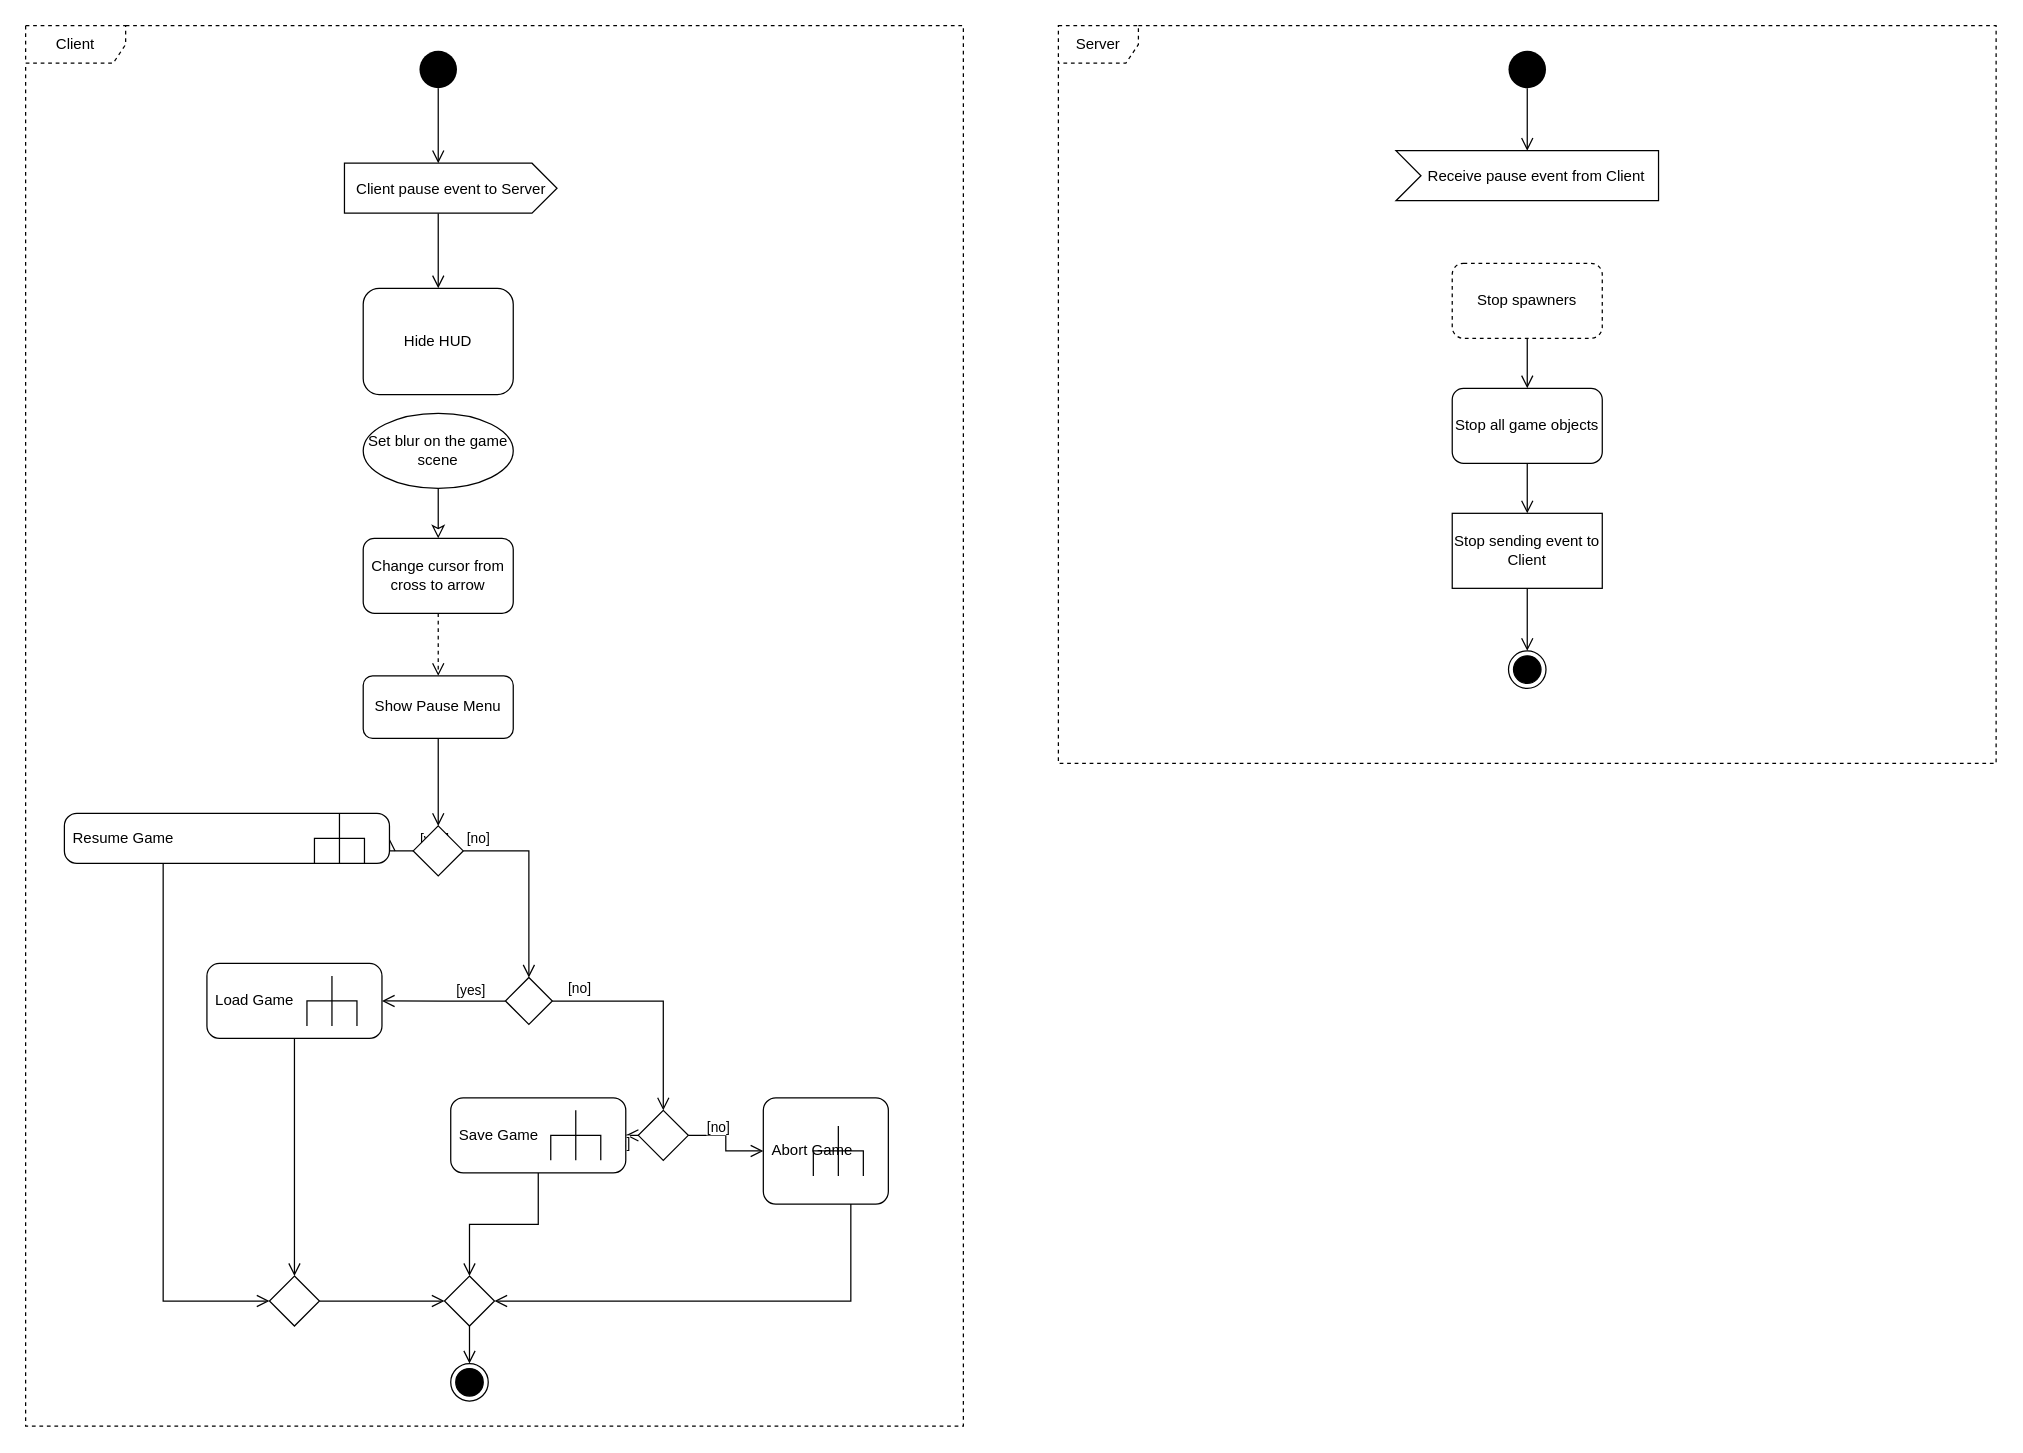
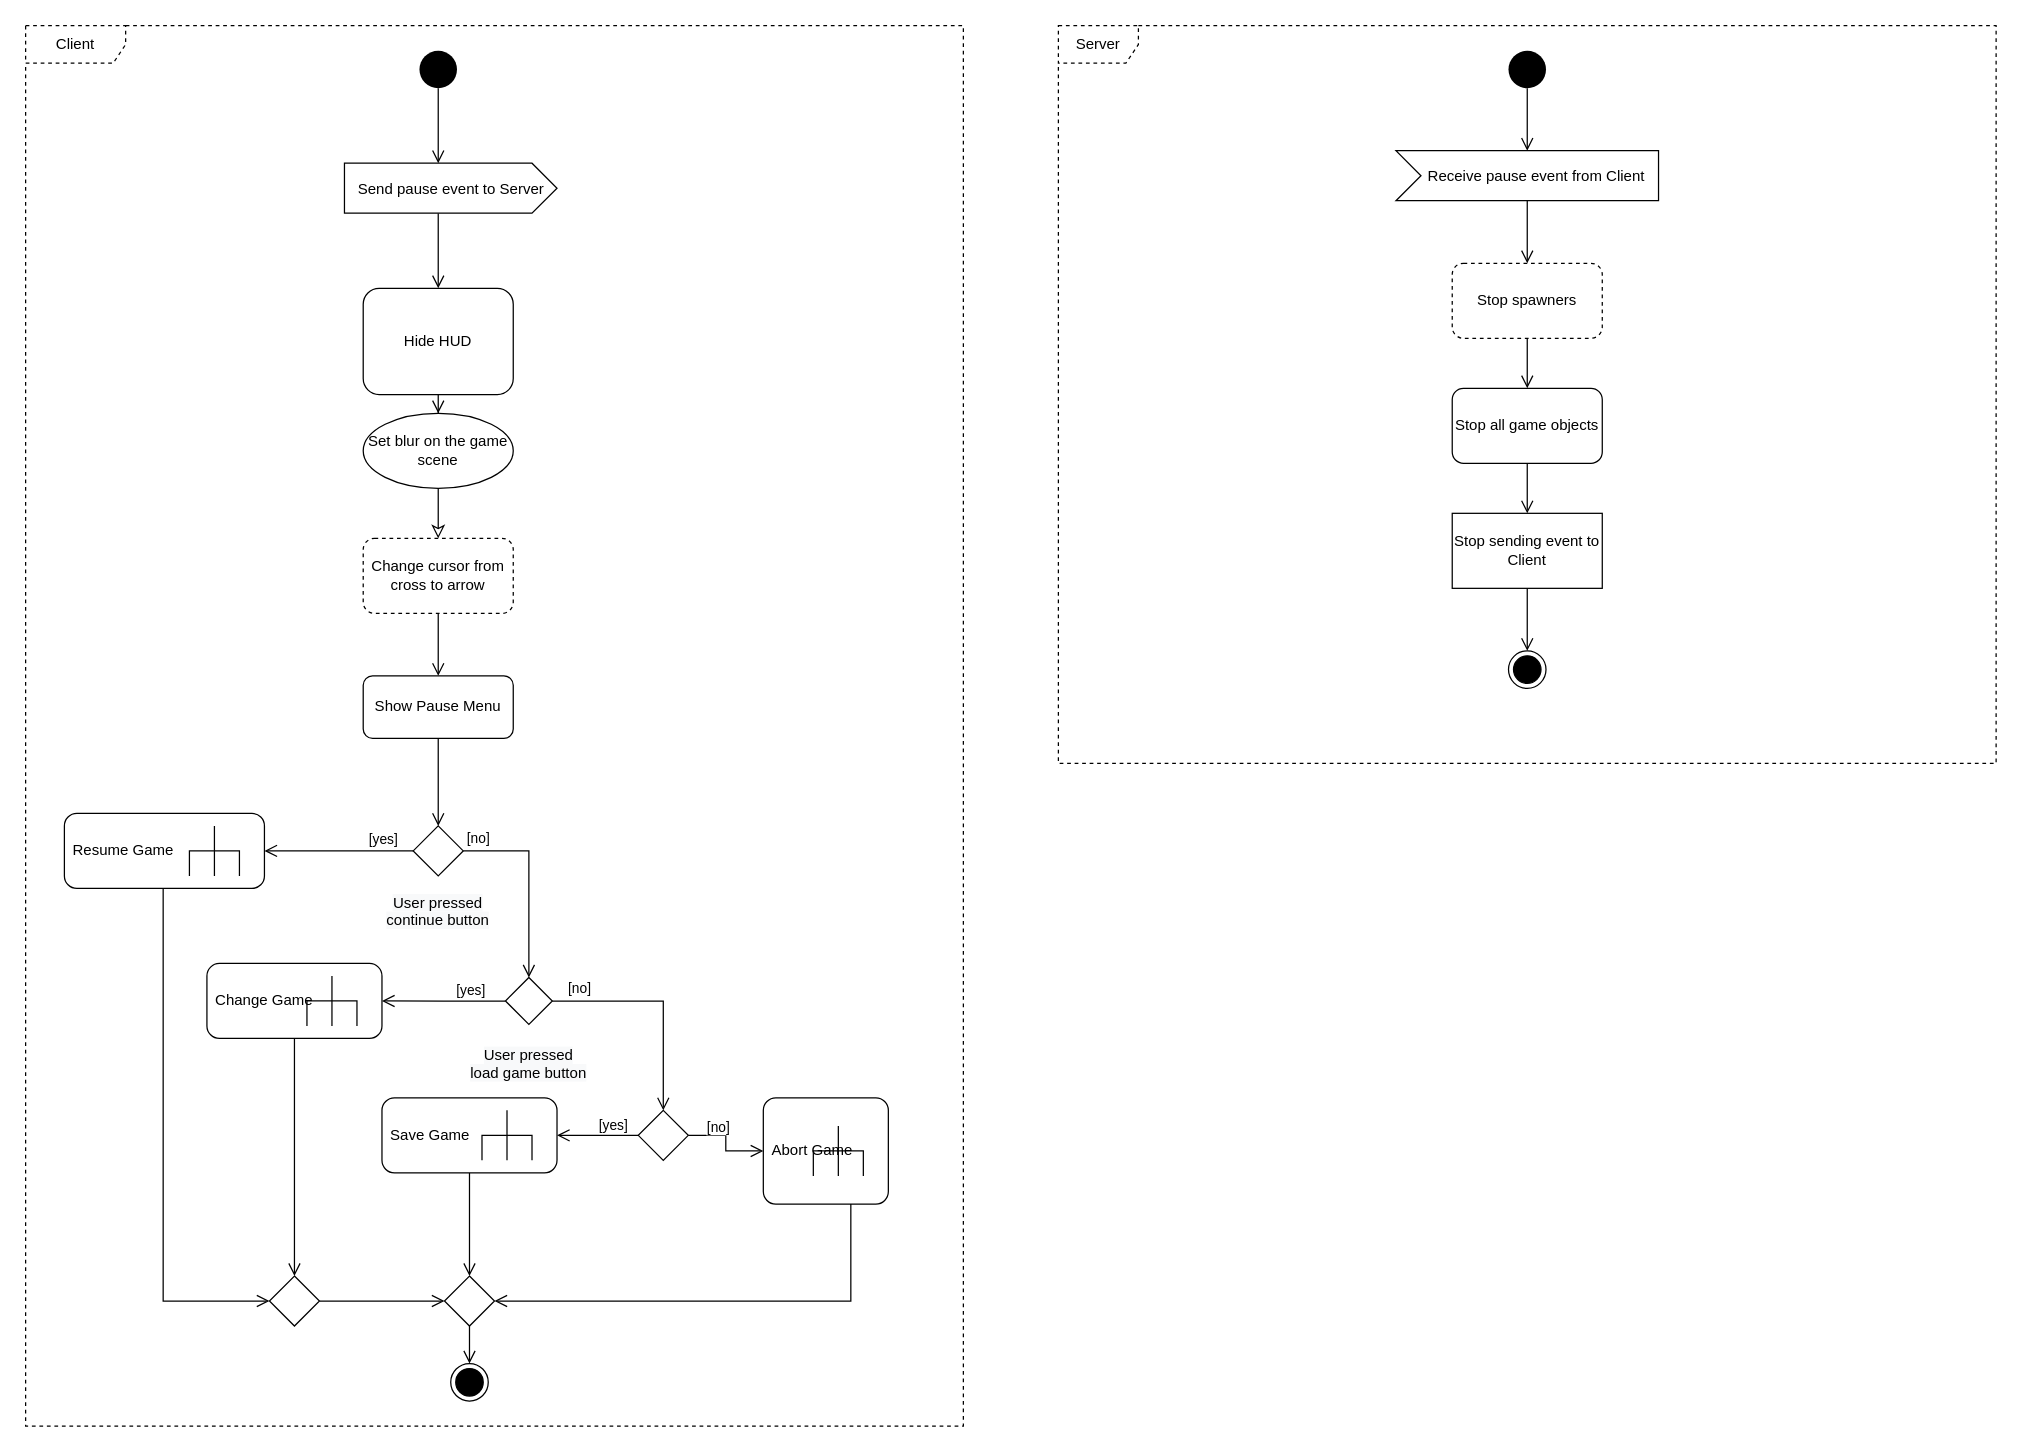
- <mxCell id="50" value="&lt;span style=&quot;font-size: 12px;&quot;&gt;Client pause event to Server&lt;/span&gt;" style="html=1;shape=mxgraph.infographic.ribbonSimple;notch1=0;notch2=20;align=center;verticalAlign=middle;fontSize=14;fontStyle=0;fillColor=#FFFFFF;strokeColor=#000000;" vertex="1" parent="1"><mxGeometry x="275" y="130" width="170" height="40" as="geometry" /></mxCell>
+ <mxCell id="50" value="&lt;span style=&quot;font-size: 12px;&quot;&gt;Send pause event to Server&lt;/span&gt;" style="html=1;shape=mxgraph.infographic.ribbonSimple;notch1=0;notch2=20;align=center;verticalAlign=middle;fontSize=14;fontStyle=0;fillColor=#FFFFFF;strokeColor=#000000;" vertex="1" parent="1"><mxGeometry x="275" y="130" width="170" height="40" as="geometry" /></mxCell>
+ <mxCell id="33" style="edgeStyle=orthogonalEdgeStyle;rounded=0;orthogonalLoop=1;jettySize=auto;html=1;entryX=0.5;entryY=0;entryDx=0;entryDy=0;endArrow=open;endFill=0;endSize=8;strokeColor=#000000;exitX=0;exitY=0;exitDx=105;exitDy=40;exitPerimeter=0;" edge="1" parent="1" source="51" target="35"><mxGeometry relative="1" as="geometry"><mxPoint x="1221" y="170" as="sourcePoint" /></mxGeometry></mxCell>
+ <mxCell id="6" style="edgeStyle=orthogonalEdgeStyle;rounded=0;orthogonalLoop=1;jettySize=auto;html=1;endArrow=open;endFill=0;endSize=8;strokeColor=#000000;" edge="1" parent="1" source="7" target="11"><mxGeometry relative="1" as="geometry" /></mxCell>
- <mxCell id="9" value="Change cursor from cross to arrow" style="rounded=1;whiteSpace=wrap;html=1;strokeColor=#000000;" vertex="1" parent="1"><mxGeometry x="290" y="430" width="120" height="60" as="geometry" /></mxCell>
+ <mxCell id="9" value="Change cursor from cross to arrow" style="rounded=1;whiteSpace=wrap;html=1;strokeColor=#000000;dashed=1;" vertex="1" parent="1"><mxGeometry x="290" y="430" width="120" height="60" as="geometry" /></mxCell>
- <mxCell id="8" value="" style="edgeStyle=orthogonalEdgeStyle;rounded=0;orthogonalLoop=1;jettySize=auto;html=1;endArrow=open;endFill=0;endSize=8;strokeColor=#000000;dashed=1;" edge="1" parent="1" source="9" target="13"><mxGeometry relative="1" as="geometry"><Array as="points"><mxPoint x="351" y="550" /><mxPoint x="351" y="550" /></Array></mxGeometry></mxCell>
+ <mxCell id="8" value="" style="edgeStyle=orthogonalEdgeStyle;rounded=0;orthogonalLoop=1;jettySize=auto;html=1;endArrow=open;endFill=0;endSize=8;strokeColor=#000000;" edge="1" parent="1" source="9" target="13"><mxGeometry relative="1" as="geometry"><Array as="points"><mxPoint x="351" y="550" /><mxPoint x="351" y="550" /></Array></mxGeometry></mxCell>
- <mxCell id="19" value="&lt;span style=&quot;text-align: center;&quot;&gt;Resume Game&lt;/span&gt;" style="shape=mxgraph.uml25.behaviorAction;html=1;rounded=1;absoluteArcSize=1;arcSize=10;align=left;spacingLeft=5;strokeColor=#000000;" vertex="1" parent="1"><mxGeometry x="51" y="650" width="260" height="40" as="geometry" /></mxCell>
+ <mxCell id="19" value="&lt;span style=&quot;text-align: center;&quot;&gt;Resume Game&lt;/span&gt;" style="shape=mxgraph.uml25.behaviorAction;html=1;rounded=1;absoluteArcSize=1;arcSize=10;align=left;spacingLeft=5;strokeColor=#000000;" vertex="1" parent="1"><mxGeometry x="51" y="650" width="160" height="60" as="geometry" /></mxCell>
+ <mxCell id="24" value="&lt;span style=&quot;color: rgb(0, 0, 0); font-family: Helvetica; font-size: 12px; font-style: normal; font-variant-ligatures: normal; font-variant-caps: normal; font-weight: 400; letter-spacing: normal; orphans: 2; text-indent: 0px; text-transform: none; widows: 2; word-spacing: 0px; -webkit-text-stroke-width: 0px; background-color: rgb(248, 249, 250); text-decoration-thickness: initial; text-decoration-style: initial; text-decoration-color: initial; float: none; display: inline !important;&quot;&gt;User pressed continue button&lt;/span&gt;" style="text;whiteSpace=wrap;html=1;align=center;" vertex="1" parent="1"><mxGeometry x="305" y="707.5" width="90" height="40" as="geometry" /></mxCell>
- <mxCell id="21" value="&lt;span style=&quot;text-align: center;&quot;&gt;Load Game&lt;/span&gt;" style="shape=mxgraph.uml25.behaviorAction;html=1;rounded=1;absoluteArcSize=1;arcSize=10;align=left;spacingLeft=5;strokeColor=#000000;" vertex="1" parent="1"><mxGeometry x="165" y="770" width="140" height="60" as="geometry" /></mxCell>
+ <mxCell id="21" value="&lt;span style=&quot;text-align: center;&quot;&gt;Change Game&lt;/span&gt;" style="shape=mxgraph.uml25.behaviorAction;html=1;rounded=1;absoluteArcSize=1;arcSize=10;align=left;spacingLeft=5;strokeColor=#000000;" vertex="1" parent="1"><mxGeometry x="165" y="770" width="140" height="60" as="geometry" /></mxCell>
+ <mxCell id="28" value="&lt;span style=&quot;color: rgb(0, 0, 0); font-family: Helvetica; font-size: 12px; font-style: normal; font-variant-ligatures: normal; font-variant-caps: normal; font-weight: 400; letter-spacing: normal; orphans: 2; text-indent: 0px; text-transform: none; widows: 2; word-spacing: 0px; -webkit-text-stroke-width: 0px; background-color: rgb(248, 249, 250); text-decoration-thickness: initial; text-decoration-style: initial; text-decoration-color: initial; float: none; display: inline !important;&quot;&gt;User pressed load game button&lt;/span&gt;" style="text;whiteSpace=wrap;html=1;align=center;" vertex="1" parent="1"><mxGeometry x="373.25" y="830" width="98.5" height="40" as="geometry" /></mxCell>
- <mxCell id="45" value="&lt;span style=&quot;text-align: center;&quot;&gt;Save Game&lt;/span&gt;" style="shape=mxgraph.uml25.behaviorAction;html=1;rounded=1;absoluteArcSize=1;arcSize=10;align=left;spacingLeft=5;strokeColor=#000000;" vertex="1" parent="1"><mxGeometry x="360" y="877.5" width="140" height="60" as="geometry" /></mxCell>
+ <mxCell id="45" value="&lt;span style=&quot;text-align: center;&quot;&gt;Save Game&lt;/span&gt;" style="shape=mxgraph.uml25.behaviorAction;html=1;rounded=1;absoluteArcSize=1;arcSize=10;align=left;spacingLeft=5;strokeColor=#000000;" vertex="1" parent="1"><mxGeometry x="305" y="877.5" width="140" height="60" as="geometry" /></mxCell>
